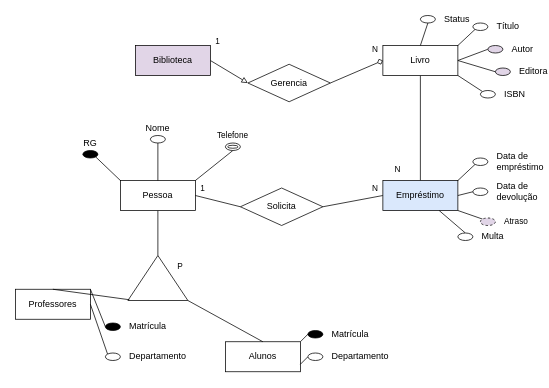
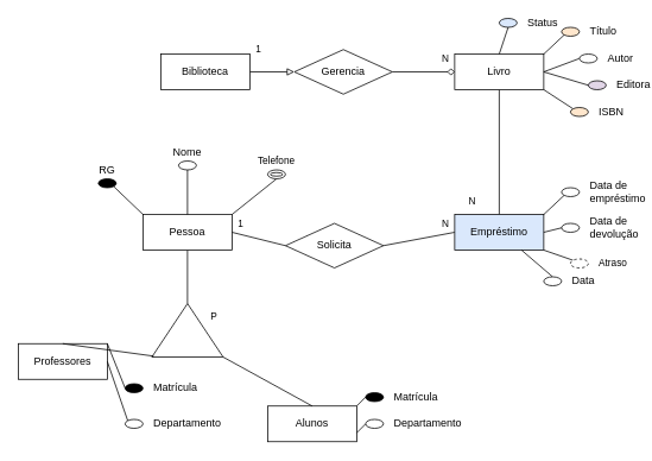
- <mxCell id="32" value="Status" style="ellipse;whiteSpace=wrap;html=1;align=left;spacingRight=0;spacingLeft=30;" vertex="1" parent="1"><mxGeometry x="560" y="20" width="20" height="10" as="geometry" /></mxCell>
+ <mxCell id="32" value="Status" style="ellipse;whiteSpace=wrap;html=1;align=left;spacingRight=0;spacingLeft=30;fillColor=#dae8fc;" vertex="1" parent="1"><mxGeometry x="560" y="20" width="20" height="10" as="geometry" /></mxCell>
- <mxCell id="24" value="Título" style="ellipse;whiteSpace=wrap;html=1;align=left;spacingRight=0;spacingLeft=30;" vertex="1" parent="1"><mxGeometry x="630" y="30" width="20" height="10" as="geometry" /></mxCell>
+ <mxCell id="24" value="Título" style="ellipse;whiteSpace=wrap;html=1;align=left;spacingRight=0;spacingLeft=30;fillColor=#ffe6cc;" vertex="1" parent="1"><mxGeometry x="630" y="30" width="20" height="10" as="geometry" /></mxCell>
- <mxCell id="26" value="Autor" style="ellipse;whiteSpace=wrap;html=1;align=left;spacingRight=0;spacingLeft=30;fillColor=#e1d5e7;" vertex="1" parent="1"><mxGeometry x="650" y="60" width="20" height="10" as="geometry" /></mxCell>
+ <mxCell id="26" value="Autor" style="ellipse;whiteSpace=wrap;html=1;align=left;spacingRight=0;spacingLeft=30;" vertex="1" parent="1"><mxGeometry x="650" y="60" width="20" height="10" as="geometry" /></mxCell>
- <mxCell id="3" value="Biblioteca" style="whiteSpace=wrap;html=1;align=center;fillColor=#e1d5e7;" vertex="1" parent="1"><mxGeometry x="180" y="60" width="100" height="40" as="geometry" /></mxCell>
+ <mxCell id="3" value="Biblioteca" style="whiteSpace=wrap;html=1;align=center;" vertex="1" parent="1"><mxGeometry x="180" y="60" width="100" height="40" as="geometry" /></mxCell>
- <mxCell id="13" value="Gerencia" style="shape=rhombus;perimeter=rhombusPerimeter;whiteSpace=wrap;html=1;align=center;" vertex="1" parent="1"><mxGeometry x="330" y="85" width="110" height="50" as="geometry" /></mxCell>
+ <mxCell id="13" value="Gerencia" style="shape=rhombus;perimeter=rhombusPerimeter;whiteSpace=wrap;html=1;align=center;" vertex="1" parent="1"><mxGeometry x="330" y="55" width="110" height="50" as="geometry" /></mxCell>
- <mxCell id="30" value="ISBN" style="ellipse;whiteSpace=wrap;html=1;align=left;spacingRight=0;spacingLeft=30;" vertex="1" parent="1"><mxGeometry x="640" y="120" width="20" height="10" as="geometry" /></mxCell>
+ <mxCell id="30" value="ISBN" style="ellipse;whiteSpace=wrap;html=1;align=left;spacingRight=0;spacingLeft=30;fillColor=#ffe6cc;" vertex="1" parent="1"><mxGeometry x="640" y="120" width="20" height="10" as="geometry" /></mxCell>
- <mxCell id="40" value="Atraso" style="ellipse;whiteSpace=wrap;html=1;align=left;dashed=1;fontFamily=Helvetica;fontSize=11;fontColor=default;labelBackgroundColor=default;spacingLeft=30;fillColor=#e1d5e7;" vertex="1" parent="1"><mxGeometry x="640" y="290" width="20" height="10" as="geometry" /></mxCell>
+ <mxCell id="40" value="Atraso" style="ellipse;whiteSpace=wrap;html=1;align=left;dashed=1;fontFamily=Helvetica;fontSize=11;fontColor=default;labelBackgroundColor=default;spacingLeft=30;" vertex="1" parent="1"><mxGeometry x="640" y="290" width="20" height="10" as="geometry" /></mxCell>
- <mxCell id="42" value="Multa" style="ellipse;whiteSpace=wrap;html=1;align=left;spacingRight=0;spacingLeft=30;" vertex="1" parent="1"><mxGeometry x="610" y="310" width="20" height="10" as="geometry" /></mxCell>
+ <mxCell id="42" value="Data" style="ellipse;whiteSpace=wrap;html=1;align=left;spacingRight=0;spacingLeft=30;" vertex="1" parent="1"><mxGeometry x="610" y="310" width="20" height="10" as="geometry" /></mxCell>
